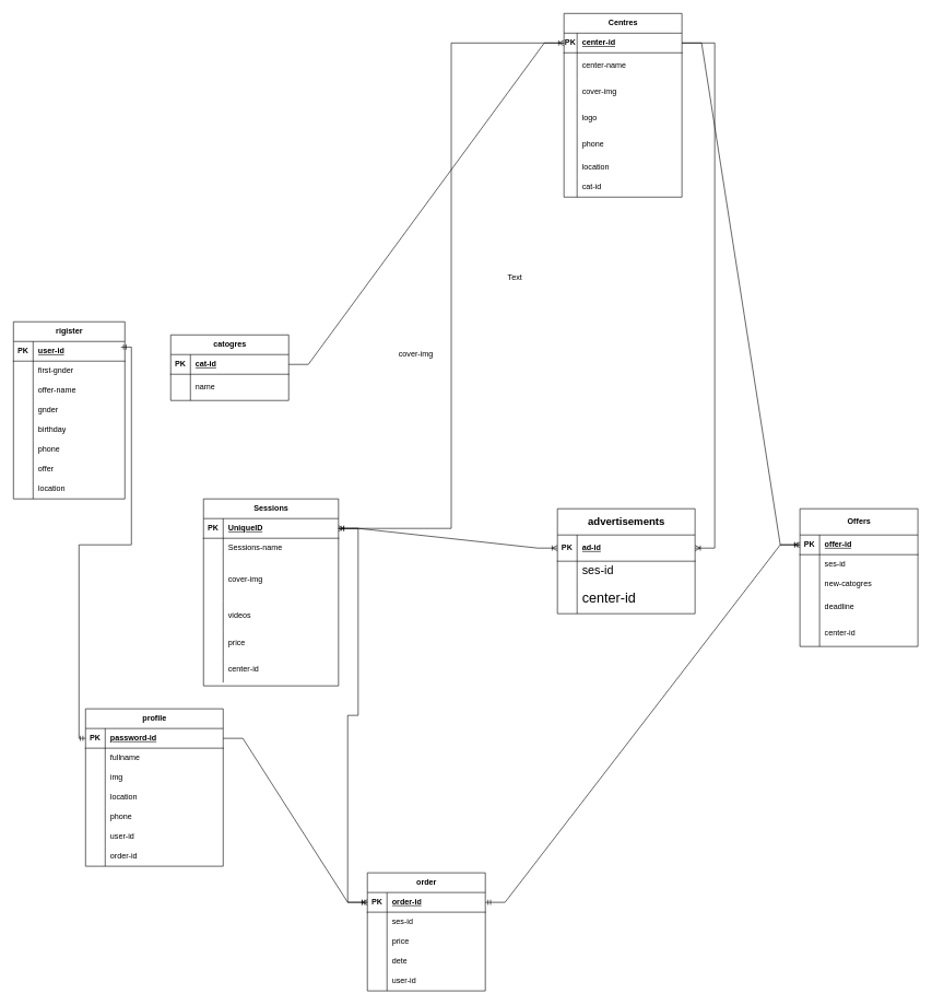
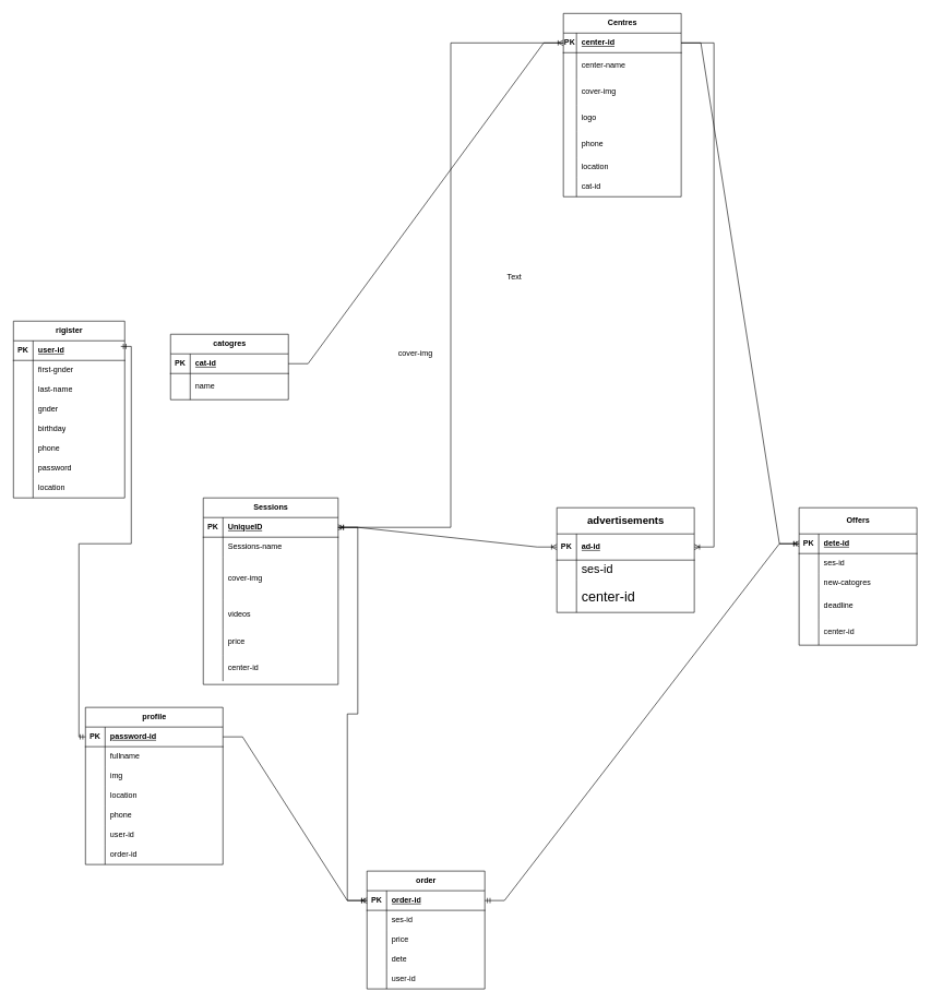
- <mxCell id="11" value="offer-name" style="shape=partialRectangle;connectable=0;fillColor=none;top=0;left=0;bottom=0;right=0;align=left;spacingLeft=6;overflow=hidden;whiteSpace=wrap;html=1;" parent="9" vertex="1"><mxGeometry x="30" width="140" height="30" as="geometry"><mxRectangle width="140" height="30" as="alternateBounds" /></mxGeometry></mxCell>
+ <mxCell id="11" value="last-name" style="shape=partialRectangle;connectable=0;fillColor=none;top=0;left=0;bottom=0;right=0;align=left;spacingLeft=6;overflow=hidden;whiteSpace=wrap;html=1;" parent="9" vertex="1"><mxGeometry x="30" width="140" height="30" as="geometry"><mxRectangle width="140" height="30" as="alternateBounds" /></mxGeometry></mxCell>
- <mxCell id="23" value="offer" style="shape=partialRectangle;connectable=0;fillColor=none;top=0;left=0;bottom=0;right=0;align=left;spacingLeft=6;overflow=hidden;whiteSpace=wrap;html=1;" parent="21" vertex="1"><mxGeometry x="30" width="140" height="30" as="geometry"><mxRectangle width="140" height="30" as="alternateBounds" /></mxGeometry></mxCell>
+ <mxCell id="23" value="password" style="shape=partialRectangle;connectable=0;fillColor=none;top=0;left=0;bottom=0;right=0;align=left;spacingLeft=6;overflow=hidden;whiteSpace=wrap;html=1;" parent="21" vertex="1"><mxGeometry x="30" width="140" height="30" as="geometry"><mxRectangle width="140" height="30" as="alternateBounds" /></mxGeometry></mxCell>
- <mxCell id="122" value="offer-id" style="shape=partialRectangle;connectable=0;fillColor=none;top=0;left=0;bottom=0;right=0;align=left;spacingLeft=6;fontStyle=5;overflow=hidden;whiteSpace=wrap;html=1;" parent="120" vertex="1"><mxGeometry x="30" width="150" height="30" as="geometry"><mxRectangle width="150" height="30" as="alternateBounds" /></mxGeometry></mxCell>
+ <mxCell id="122" value="dete-id" style="shape=partialRectangle;connectable=0;fillColor=none;top=0;left=0;bottom=0;right=0;align=left;spacingLeft=6;fontStyle=5;overflow=hidden;whiteSpace=wrap;html=1;" parent="120" vertex="1"><mxGeometry x="30" width="150" height="30" as="geometry"><mxRectangle width="150" height="30" as="alternateBounds" /></mxGeometry></mxCell>
